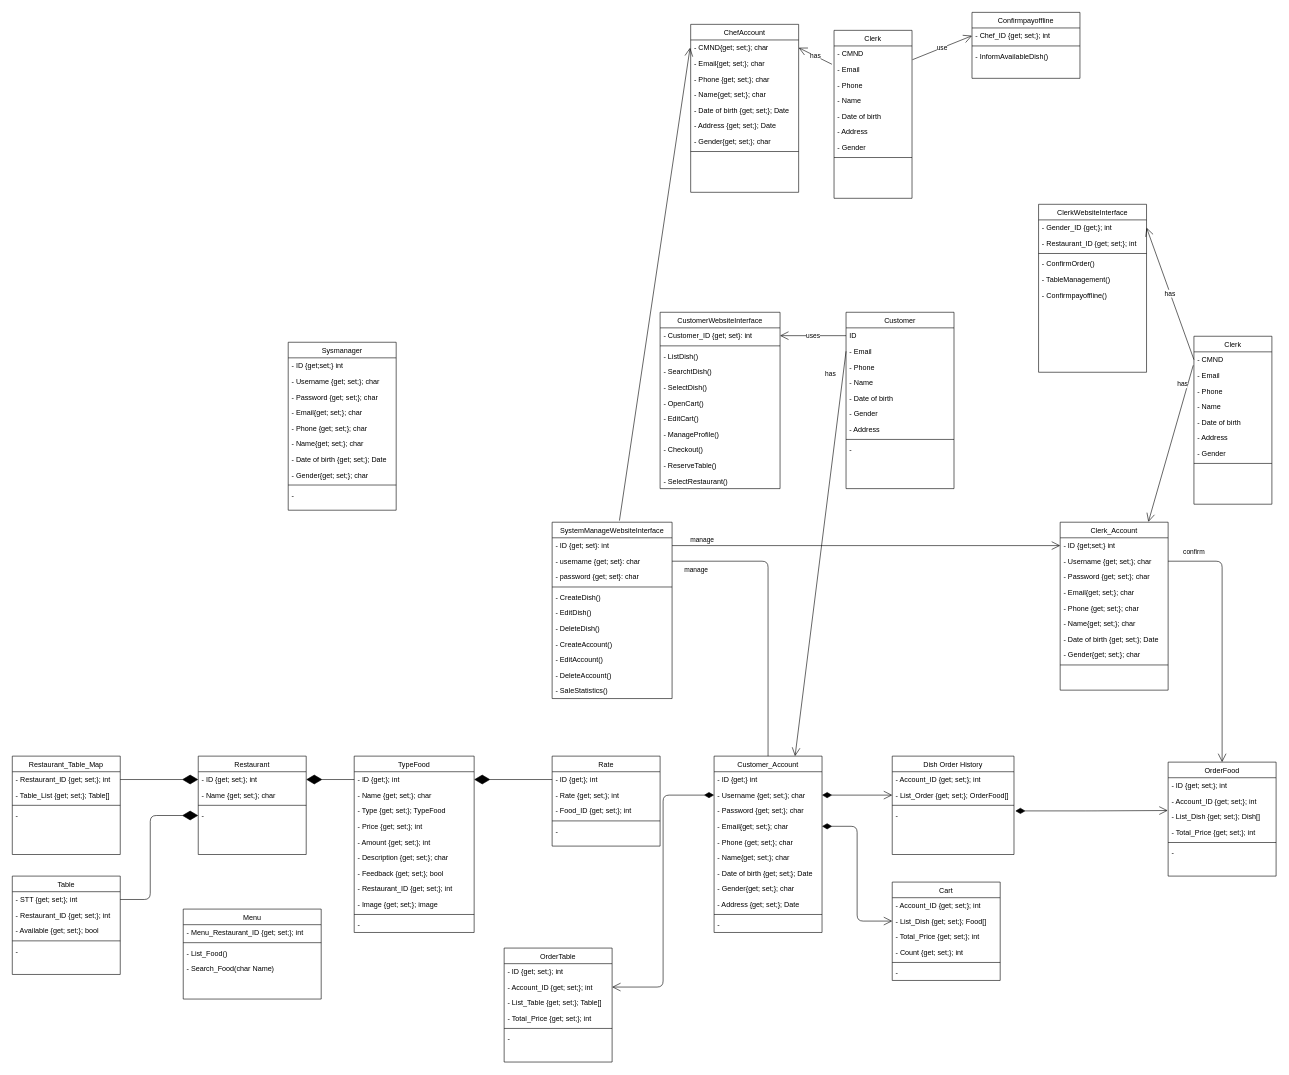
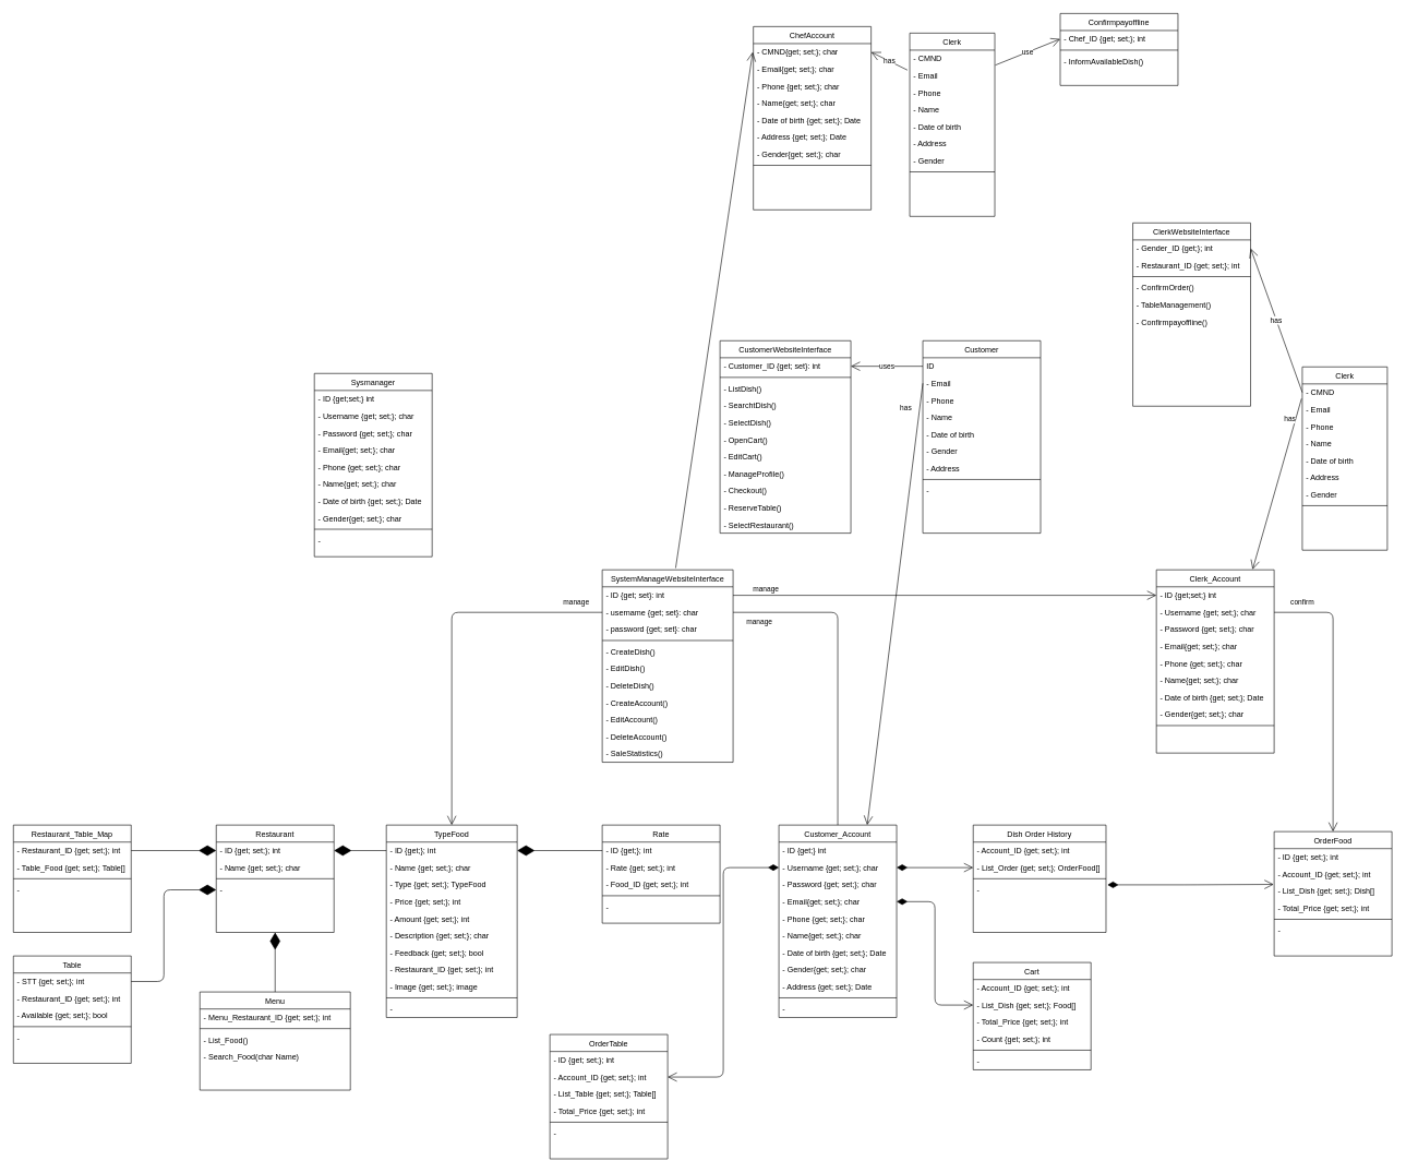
+ <mxCell id="92" value="manage" style="endArrow=open;endFill=1;endSize=12;html=1;sourcePerimeterSpacing=0;strokeWidth=1;exitX=0;exitY=0.5;exitDx=0;exitDy=0;entryX=0.5;entryY=0;entryDx=0;entryDy=0;" edge="1" parent="1" source="82" target="14"><mxGeometry x="-0.856" y="-15" width="160" relative="1" as="geometry"><mxPoint x="710" y="1010" as="sourcePoint" /><mxPoint x="870" y="1010" as="targetPoint" /><Array as="points"><mxPoint x="690" y="935" /></Array><mxPoint as="offset" /></mxGeometry></mxCell>
- <mxCell id="57" value="- Table_List {get; set;}; Table[]" style="text;align=left;verticalAlign=top;spacingLeft=4;spacingRight=4;overflow=hidden;rotatable=0;points=[[0,0.5],[1,0.5]];portConstraint=eastwest;rounded=0;shadow=0;html=0;" vertex="1" parent="55"><mxGeometry y="52" width="180" height="26" as="geometry" /></mxCell>
+ <mxCell id="57" value="- Table_Food {get; set;}; Table[]" style="text;align=left;verticalAlign=top;spacingLeft=4;spacingRight=4;overflow=hidden;rotatable=0;points=[[0,0.5],[1,0.5]];portConstraint=eastwest;rounded=0;shadow=0;html=0;" vertex="1" parent="55"><mxGeometry y="52" width="180" height="26" as="geometry" /></mxCell>
+ <mxCell id="78" value="" style="endArrow=diamondThin;endFill=1;endSize=24;html=1;sourcePerimeterSpacing=0;strokeWidth=1;entryX=0.5;entryY=1;entryDx=0;entryDy=0;exitX=0.5;exitY=0;exitDx=0;exitDy=0;" edge="1" parent="1" source="32" target="37"><mxGeometry width="160" relative="1" as="geometry"><mxPoint x="600" y="1309" as="sourcePoint" /><mxPoint x="500" y="1309" as="targetPoint" /></mxGeometry></mxCell>
